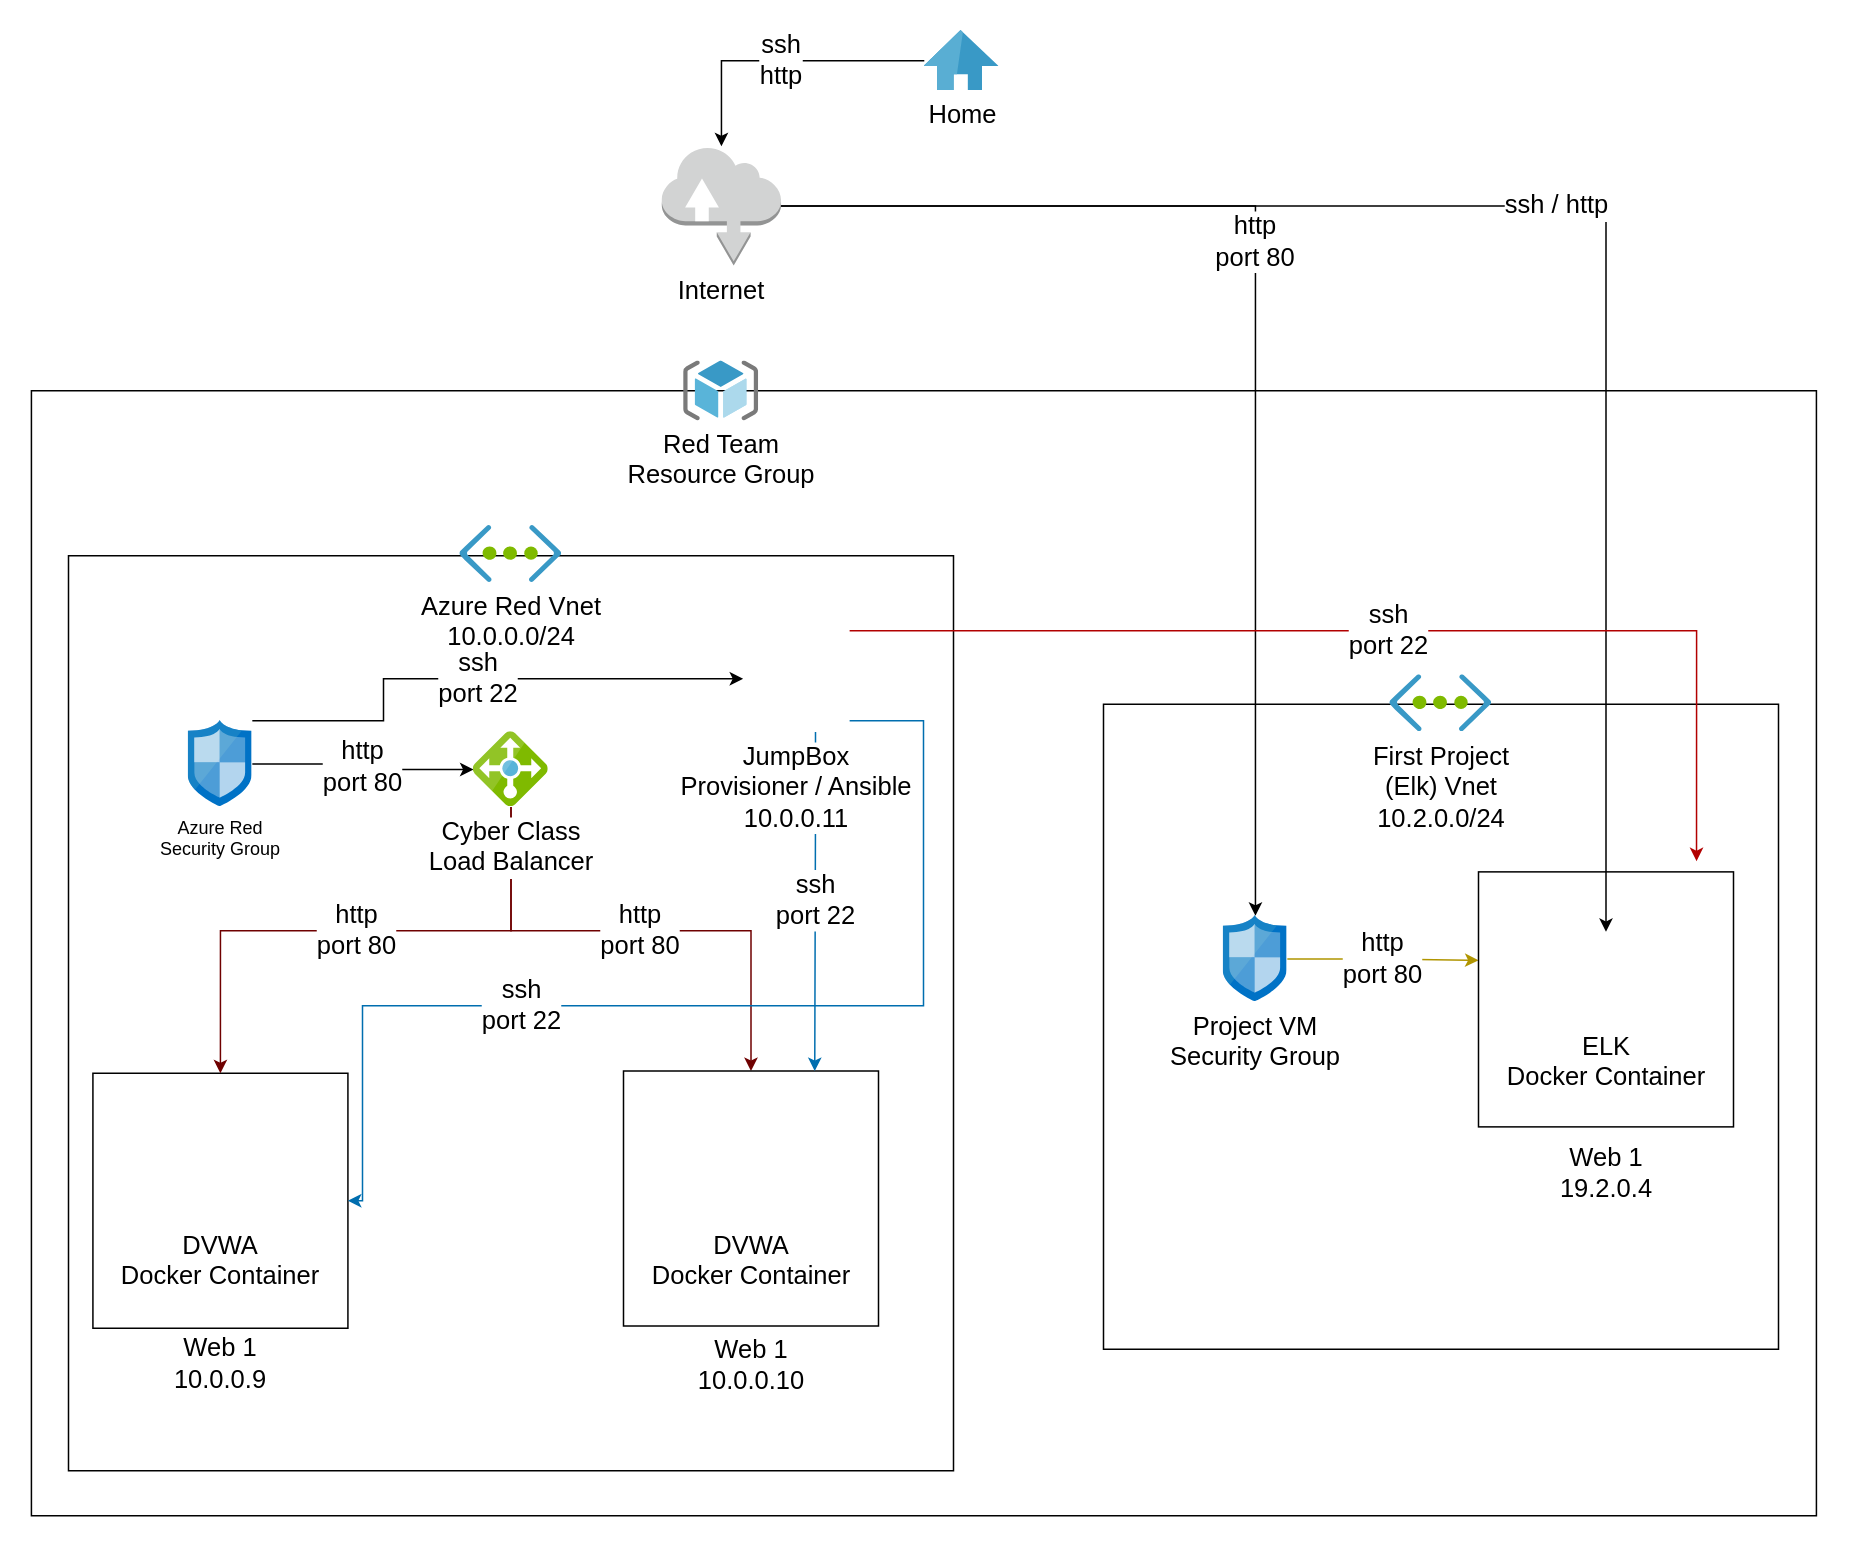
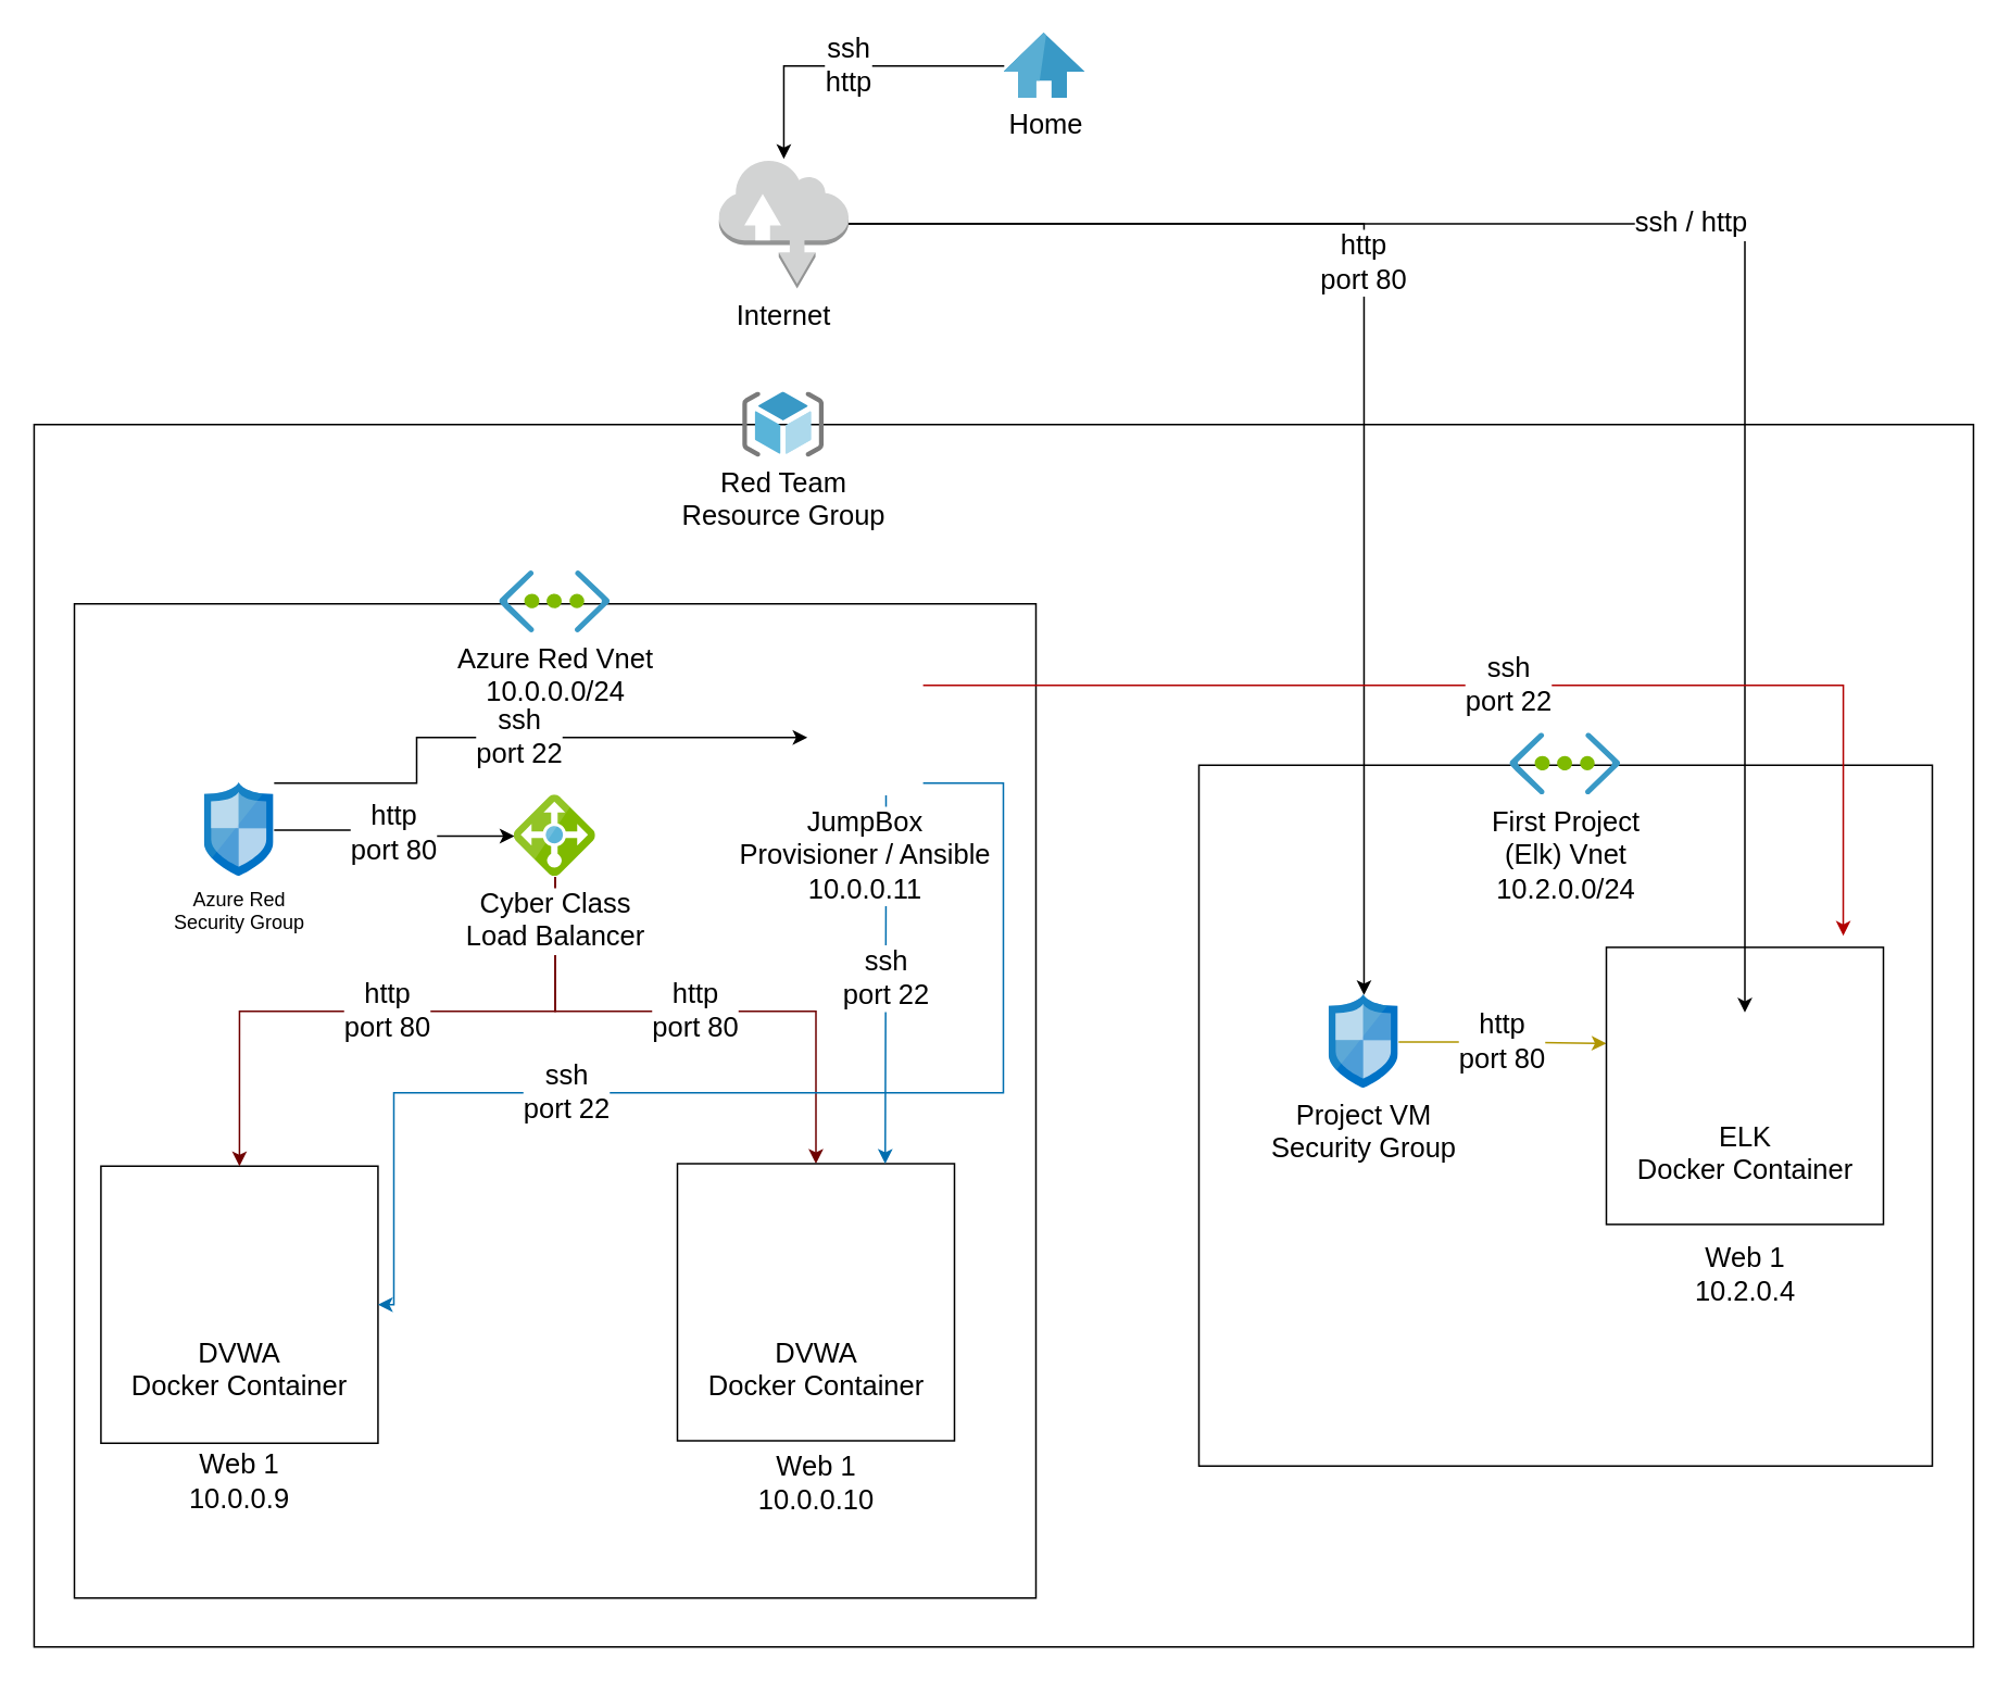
- <mxCell id="33" value="&lt;font style=&quot;font-size: 17px&quot;&gt;Web 1&lt;br&gt;19.2.0.4&lt;br&gt;&lt;/font&gt;" style="text;html=1;strokeColor=none;fillColor=none;align=center;verticalAlign=middle;whiteSpace=wrap;rounded=0;" vertex="1" parent="1"><mxGeometry x="1010.53" y="772" width="118.93" height="20" as="geometry" /></mxCell>
+ <mxCell id="33" value="&lt;font style=&quot;font-size: 17px&quot;&gt;Web 1&lt;br&gt;10.2.0.4&lt;br&gt;&lt;/font&gt;" style="text;html=1;strokeColor=none;fillColor=none;align=center;verticalAlign=middle;whiteSpace=wrap;rounded=0;" vertex="1" parent="1"><mxGeometry x="1010.53" y="772" width="118.93" height="20" as="geometry" /></mxCell>
